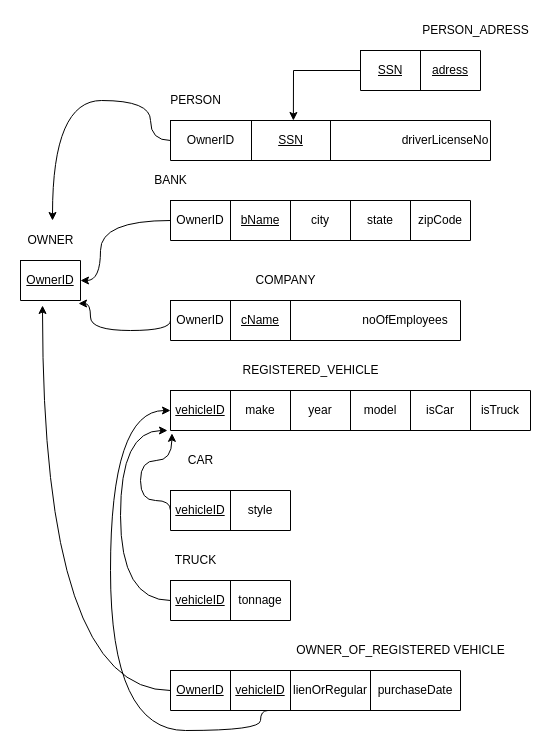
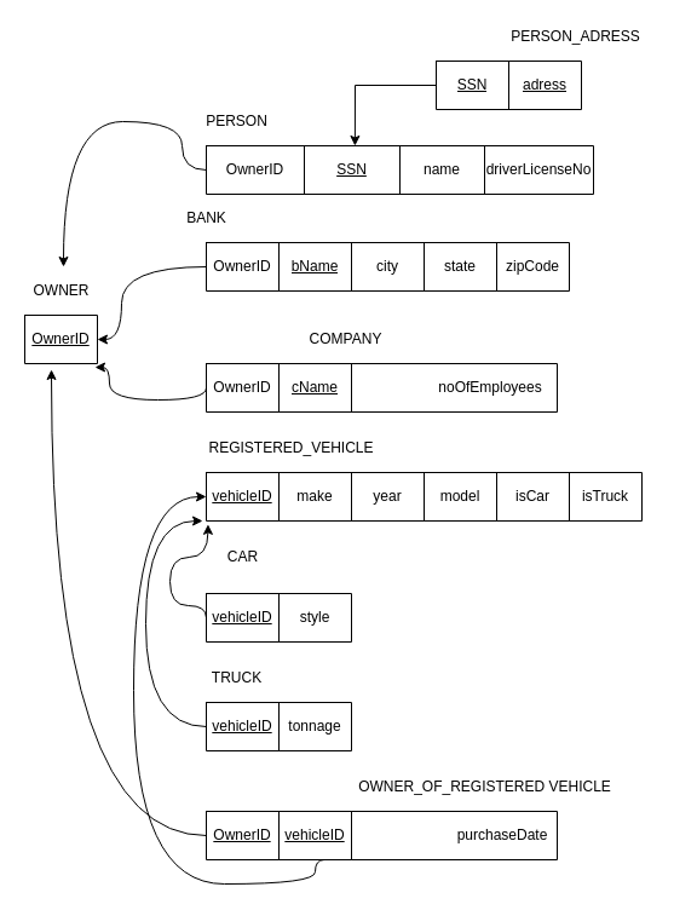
+ <mxCell id="11" value="name" style="shape=partialRectangle;html=1;whiteSpace=wrap;connectable=0;overflow=hidden;fillColor=none;top=0;left=0;bottom=0;right=0;pointerEvents=1;" vertex="1" parent="8"><mxGeometry x="160" width="70" height="40" as="geometry"><mxRectangle width="70" height="40" as="alternateBounds" /></mxGeometry></mxCell>
- <mxCell id="41" value="REGISTERED_VEHICLE" style="text;html=1;align=center;verticalAlign=middle;resizable=0;points=[];autosize=1;strokeColor=none;fillColor=none;" vertex="1" parent="1"><mxGeometry x="235" y="360" width="150" height="20" as="geometry" /></mxCell>
+ <mxCell id="41" value="REGISTERED_VEHICLE" style="text;html=1;align=center;verticalAlign=middle;resizable=0;points=[];autosize=1;strokeColor=none;fillColor=none;" vertex="1" parent="1"><mxGeometry x="165" y="360" width="150" height="20" as="geometry" /></mxCell>
- <mxCell id="56" value="lienOrRegular" style="shape=partialRectangle;html=1;whiteSpace=wrap;connectable=0;overflow=hidden;fillColor=none;top=0;left=0;bottom=0;right=0;pointerEvents=1;" vertex="1" parent="53"><mxGeometry x="120" width="80" height="40" as="geometry"><mxRectangle width="80" height="40" as="alternateBounds" /></mxGeometry></mxCell>
